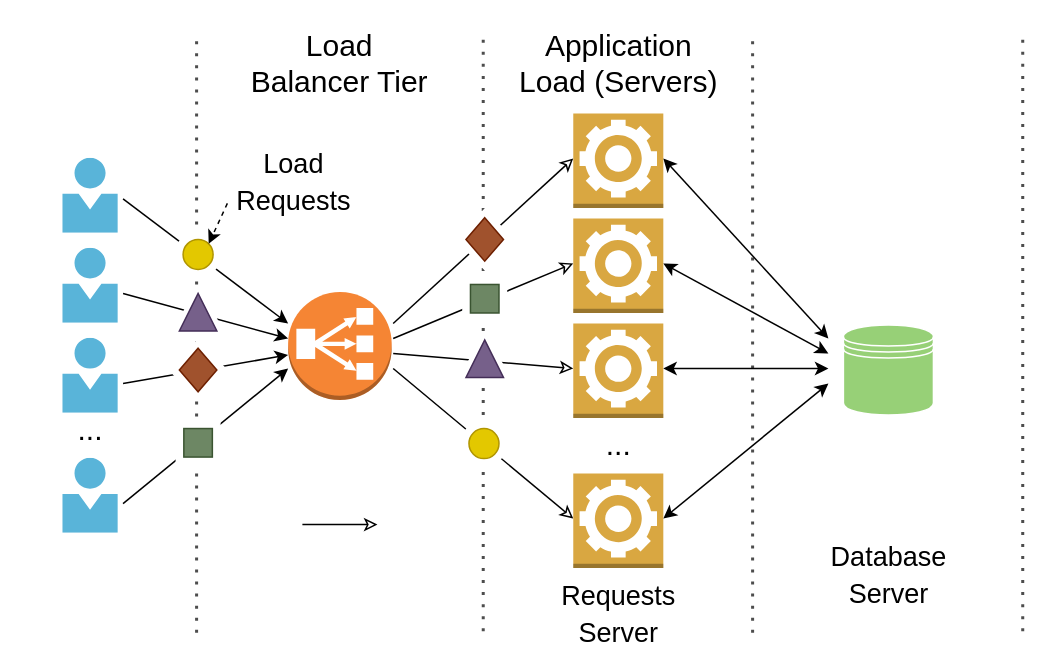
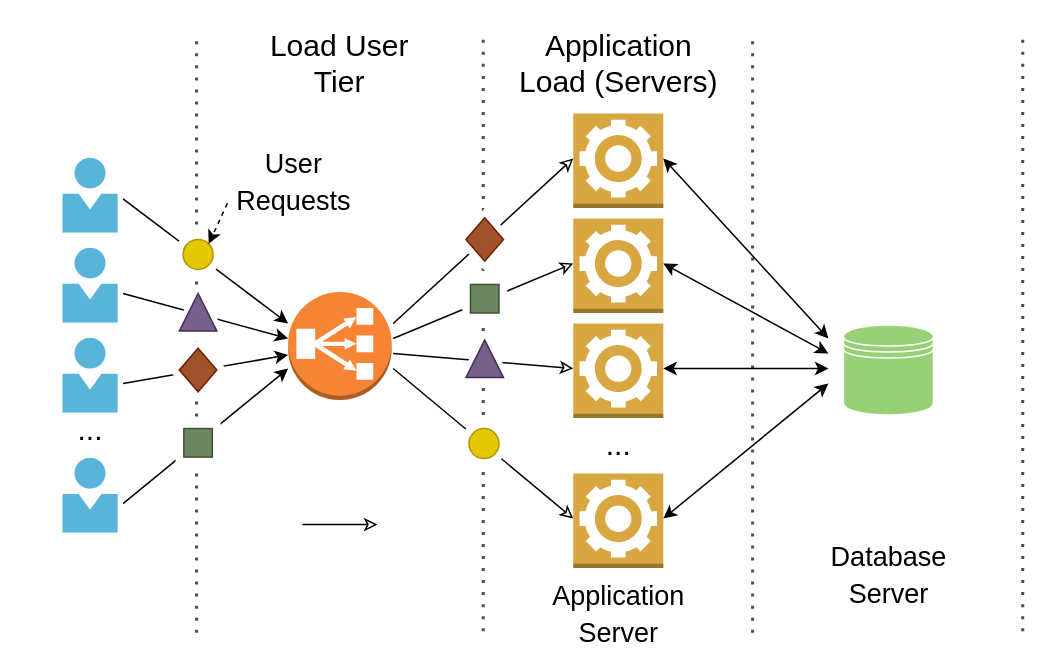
- <mxCell id="59" value="&lt;font color=&quot;#000000&quot; style=&quot;font-size: 20px;&quot;&gt;Load Balancer Tier&lt;/font&gt;" style="text;html=1;strokeColor=none;fillColor=none;align=center;verticalAlign=middle;whiteSpace=wrap;rounded=0;fontSize=20;labelPosition=center;verticalLabelPosition=middle;fontColor=#999999;" parent="1" vertex="1"><mxGeometry x="166" y="26" width="120" height="30" as="geometry" /></mxCell>
+ <mxCell id="59" value="&lt;font color=&quot;#000000&quot; style=&quot;font-size: 20px;&quot;&gt;Load User Tier&lt;/font&gt;" style="text;html=1;strokeColor=none;fillColor=none;align=center;verticalAlign=middle;whiteSpace=wrap;rounded=0;fontSize=20;labelPosition=center;verticalLabelPosition=middle;fontColor=#999999;" parent="1" vertex="1"><mxGeometry x="166" y="26" width="120" height="30" as="geometry" /></mxCell>
- <mxCell id="55" value="&lt;font style=&quot;font-size: 18px;&quot;&gt;Load Requests&lt;/font&gt;" style="text;html=1;strokeColor=none;fillColor=none;align=center;verticalAlign=middle;whiteSpace=wrap;rounded=0;fontSize=20;" parent="1" vertex="1"><mxGeometry x="151" y="105" width="89" height="30" as="geometry" /></mxCell>
+ <mxCell id="55" value="&lt;font style=&quot;font-size: 18px;&quot;&gt;User Requests&lt;/font&gt;" style="text;html=1;strokeColor=none;fillColor=none;align=center;verticalAlign=middle;whiteSpace=wrap;rounded=0;fontSize=20;" parent="1" vertex="1"><mxGeometry x="151" y="105" width="89" height="30" as="geometry" /></mxCell>
- <mxCell id="57" value="&lt;font style=&quot;font-size: 18px;&quot;&gt;Requests Server&lt;/font&gt;" style="text;html=1;strokeColor=none;fillColor=none;align=center;verticalAlign=middle;whiteSpace=wrap;rounded=0;fontSize=20;" parent="1" vertex="1"><mxGeometry x="351.5" y="393" width="120" height="30" as="geometry" /></mxCell>
+ <mxCell id="57" value="&lt;font style=&quot;font-size: 18px;&quot;&gt;Application Server&lt;/font&gt;" style="text;html=1;strokeColor=none;fillColor=none;align=center;verticalAlign=middle;whiteSpace=wrap;rounded=0;fontSize=20;" parent="1" vertex="1"><mxGeometry x="351.5" y="393" width="120" height="30" as="geometry" /></mxCell>
